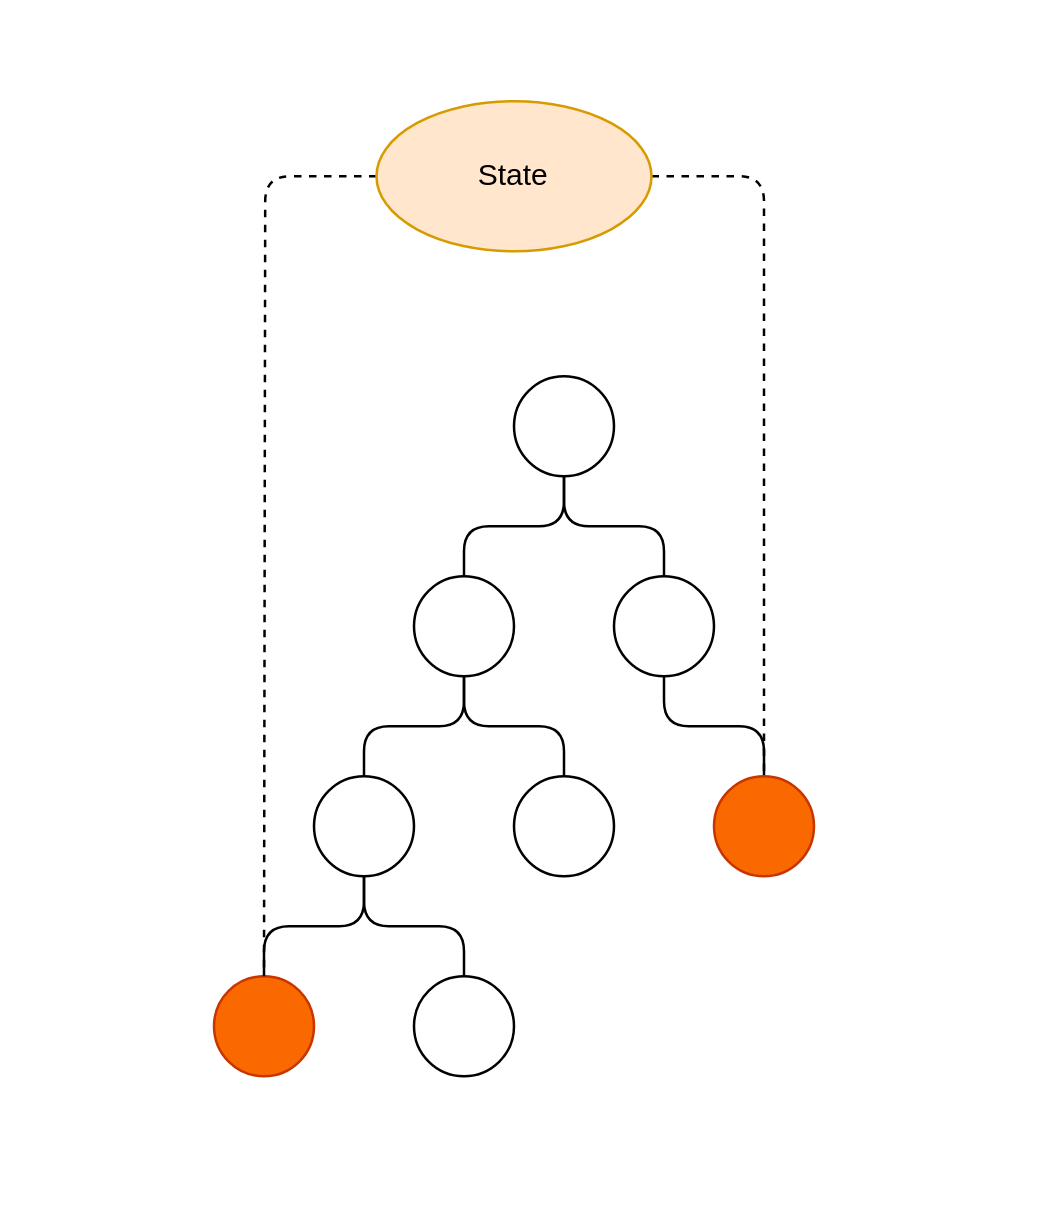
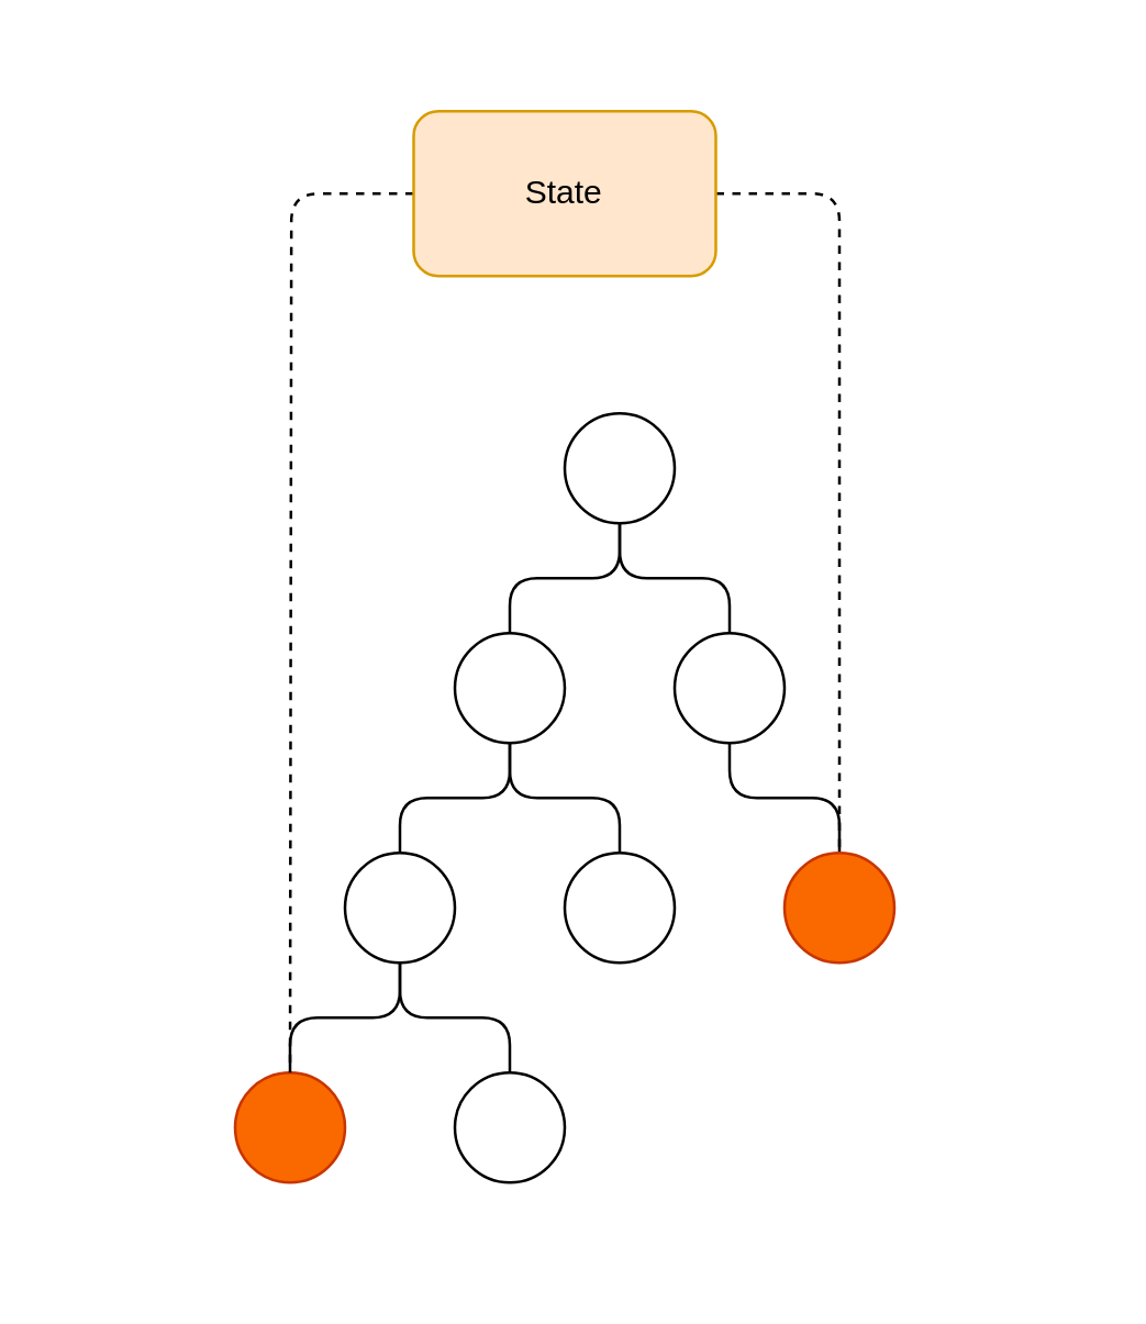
- <mxCell id="20" value="State&lt;br&gt;" style="ellipse;whiteSpace=wrap;html=1;fillColor=#ffe6cc;strokeColor=#d79b00;" vertex="1" parent="1"><mxGeometry x="150" y="40" width="110" height="60" as="geometry" /></mxCell>
+ <mxCell id="20" value="State&lt;br&gt;" style="rounded=1;whiteSpace=wrap;html=1;fillColor=#ffe6cc;strokeColor=#d79b00;" vertex="1" parent="1"><mxGeometry x="150" y="40" width="110" height="60" as="geometry" /></mxCell>
